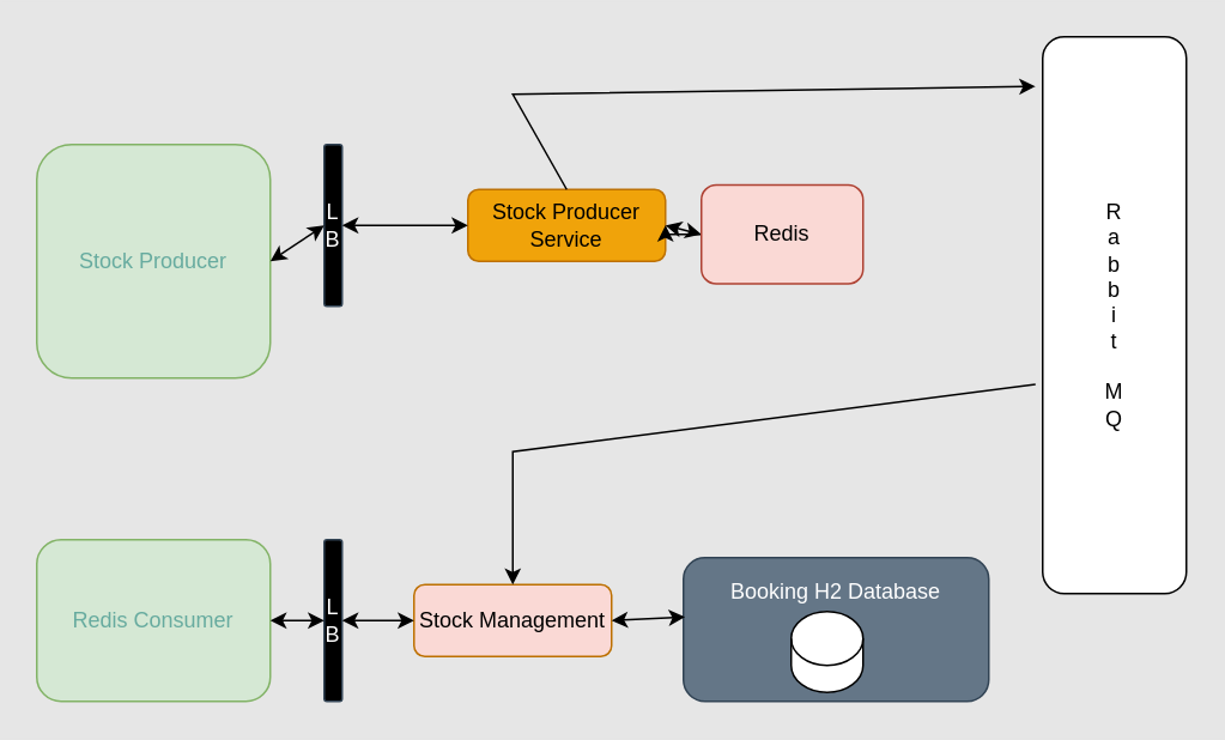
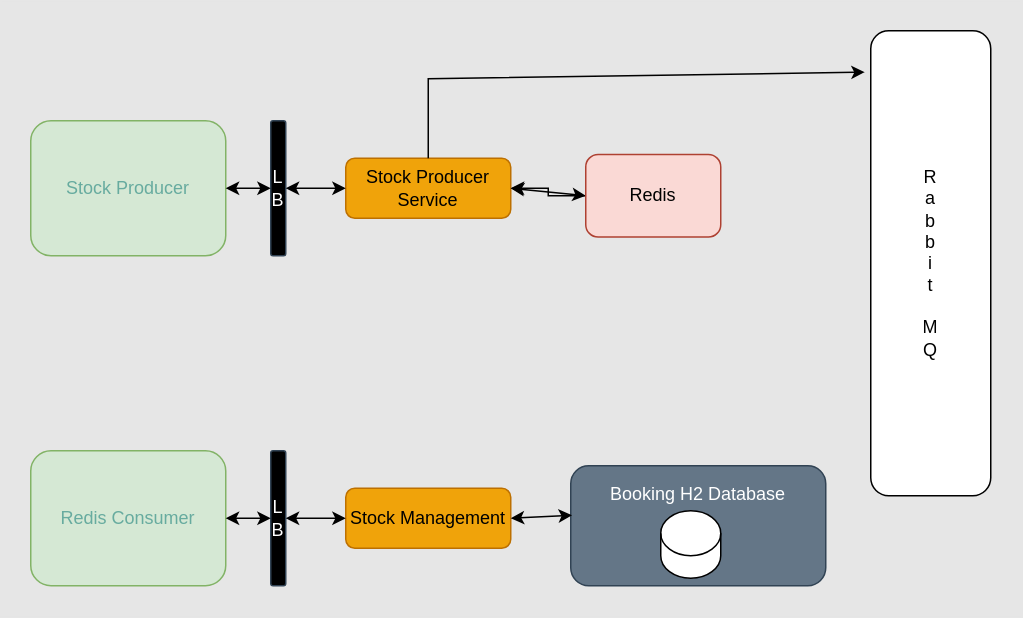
- <mxCell id="5" value="Stock Producer Service" style="rounded=1;whiteSpace=wrap;html=1;fillColor=#f0a30a;strokeColor=#BD7000;fontColor=#000000;" parent="1" vertex="1"><mxGeometry x="260" y="105" width="110" height="40" as="geometry" /></mxCell>
+ <mxCell id="5" value="Stock Producer Service" style="rounded=1;whiteSpace=wrap;html=1;fillColor=#f0a30a;strokeColor=#BD7000;fontColor=#000000;" parent="1" vertex="1"><mxGeometry x="230" y="105" width="110" height="40" as="geometry" /></mxCell>
- <mxCell id="2" value="&lt;span style=&quot;background-color: rgb(213, 232, 212);&quot;&gt;&lt;font color=&quot;#67ab9f&quot;&gt;Stock Producer&lt;/font&gt;&lt;/span&gt;" style="rounded=1;whiteSpace=wrap;html=1;fillColor=#d5e8d4;strokeColor=#82b366;" parent="1" vertex="1"><mxGeometry x="20" y="80" width="130" height="130" as="geometry" /></mxCell>
+ <mxCell id="2" value="&lt;span style=&quot;background-color: rgb(213, 232, 212);&quot;&gt;&lt;font color=&quot;#67ab9f&quot;&gt;Stock Producer&lt;/font&gt;&lt;/span&gt;" style="rounded=1;whiteSpace=wrap;html=1;fillColor=#d5e8d4;strokeColor=#82b366;" parent="1" vertex="1"><mxGeometry x="20" y="80" width="130" height="90" as="geometry" /></mxCell>
- <mxCell id="20" value="" style="endArrow=classic;html=1;rounded=0;exitX=-0.05;exitY=0.624;exitDx=0;exitDy=0;exitPerimeter=0;entryX=0.5;entryY=0;entryDx=0;entryDy=0;" parent="1" source="10" target="15" edge="1"><mxGeometry width="50" height="50" relative="1" as="geometry"><mxPoint x="410" y="280" as="sourcePoint" /><mxPoint x="280" y="251" as="targetPoint" /><Array as="points"><mxPoint x="285" y="251" /></Array></mxGeometry></mxCell>
- <mxCell id="15" value="Stock Management" style="rounded=1;whiteSpace=wrap;html=1;fillColor=#fad9d5;strokeColor=#BD7000;fontColor=#000000;" parent="1" vertex="1"><mxGeometry x="230" y="325" width="110" height="40" as="geometry" /></mxCell>
+ <mxCell id="15" value="Stock Management" style="rounded=1;whiteSpace=wrap;html=1;fillColor=#f0a30a;strokeColor=#BD7000;fontColor=#000000;" parent="1" vertex="1"><mxGeometry x="230" y="325" width="110" height="40" as="geometry" /></mxCell>
